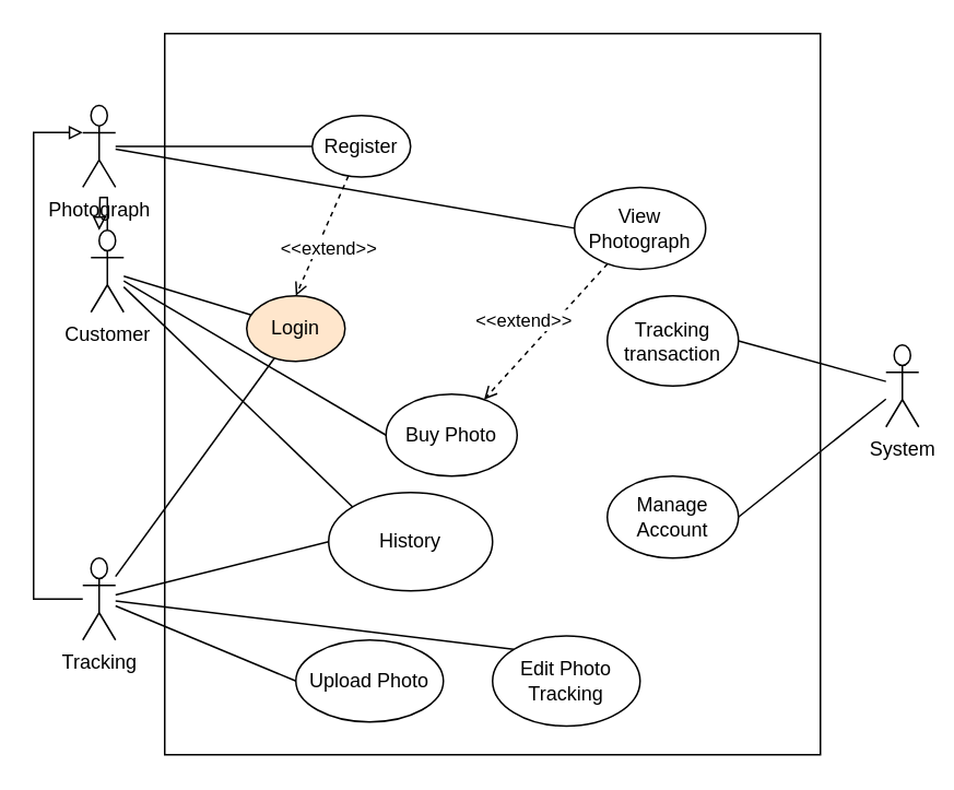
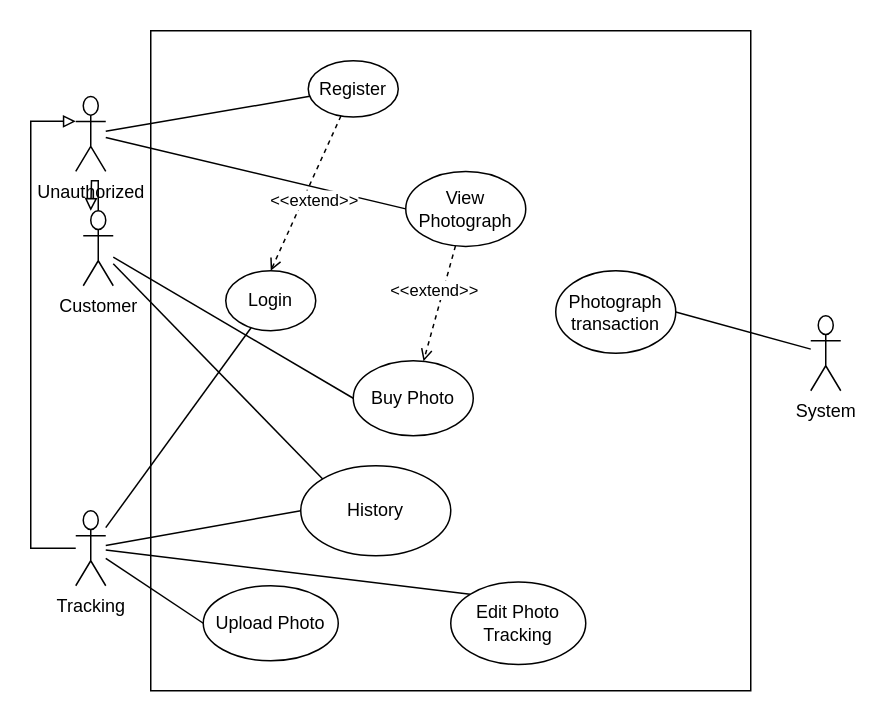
- <mxCell id="8" value="Register" style="ellipse;whiteSpace=wrap;html=1;" vertex="1" parent="1"><mxGeometry x="190" y="70" width="60" height="37.5" as="geometry" /></mxCell>
+ <mxCell id="8" value="Register" style="ellipse;whiteSpace=wrap;html=1;" vertex="1" parent="1"><mxGeometry x="205" y="40" width="60" height="37.5" as="geometry" /></mxCell>
- <mxCell id="5" value="Photograph" style="shape=umlActor;verticalLabelPosition=bottom;labelBackgroundColor=#ffffff;verticalAlign=top;html=1;outlineConnect=0;" vertex="1" parent="1"><mxGeometry x="50" y="63.75" width="20" height="50" as="geometry" /></mxCell>
+ <mxCell id="5" value="Unauthorized" style="shape=umlActor;verticalLabelPosition=bottom;labelBackgroundColor=#ffffff;verticalAlign=top;html=1;outlineConnect=0;" vertex="1" parent="1"><mxGeometry x="50" y="63.75" width="20" height="50" as="geometry" /></mxCell>
- <mxCell id="11" value="View Photograph" style="ellipse;whiteSpace=wrap;html=1;" vertex="1" parent="1"><mxGeometry x="350" y="113.75" width="80" height="50" as="geometry" /></mxCell>
+ <mxCell id="11" value="View Photograph" style="ellipse;whiteSpace=wrap;html=1;" vertex="1" parent="1"><mxGeometry x="270" y="113.75" width="80" height="50" as="geometry" /></mxCell>
- <mxCell id="13" style="rounded=0;orthogonalLoop=1;jettySize=auto;html=1;endArrow=none;endFill=0;" edge="1" parent="1" source="16" target="17"><mxGeometry relative="1" as="geometry" /></mxCell>
- <mxCell id="17" value="Login" style="ellipse;whiteSpace=wrap;html=1;fillColor=#ffe6cc;" vertex="1" parent="1"><mxGeometry x="150" y="180" width="60" height="40" as="geometry" /></mxCell>
+ <mxCell id="17" value="Login" style="ellipse;whiteSpace=wrap;html=1;" vertex="1" parent="1"><mxGeometry x="150" y="180" width="60" height="40" as="geometry" /></mxCell>
- <mxCell id="30" value="Tracking transaction" style="ellipse;whiteSpace=wrap;html=1;" vertex="1" parent="1"><mxGeometry x="370" y="180" width="80" height="55" as="geometry" /></mxCell>
+ <mxCell id="30" value="Photograph transaction" style="ellipse;whiteSpace=wrap;html=1;" vertex="1" parent="1"><mxGeometry x="370" y="180" width="80" height="55" as="geometry" /></mxCell>
- <mxCell id="28" style="edgeStyle=none;rounded=0;orthogonalLoop=1;jettySize=auto;html=1;entryX=1;entryY=0.5;entryDx=0;entryDy=0;endArrow=none;endFill=0;" edge="1" parent="1" source="29" target="31"><mxGeometry relative="1" as="geometry" /></mxCell>
- <mxCell id="31" value="Manage Account" style="ellipse;whiteSpace=wrap;html=1;" vertex="1" parent="1"><mxGeometry x="370" y="290" width="80" height="50" as="geometry" /></mxCell>
- <mxCell id="32" value="History" style="ellipse;whiteSpace=wrap;html=1;" vertex="1" parent="1"><mxGeometry x="200" y="300" width="100" height="60" as="geometry" /></mxCell>
+ <mxCell id="32" value="History" style="ellipse;whiteSpace=wrap;html=1;" vertex="1" parent="1"><mxGeometry x="200" y="310" width="100" height="60" as="geometry" /></mxCell>
- <mxCell id="25" value="Upload Photo" style="ellipse;whiteSpace=wrap;html=1;" vertex="1" parent="1"><mxGeometry x="180" y="390" width="90" height="50" as="geometry" /></mxCell>
+ <mxCell id="25" value="Upload Photo" style="ellipse;whiteSpace=wrap;html=1;" vertex="1" parent="1"><mxGeometry x="135" y="390" width="90" height="50" as="geometry" /></mxCell>
